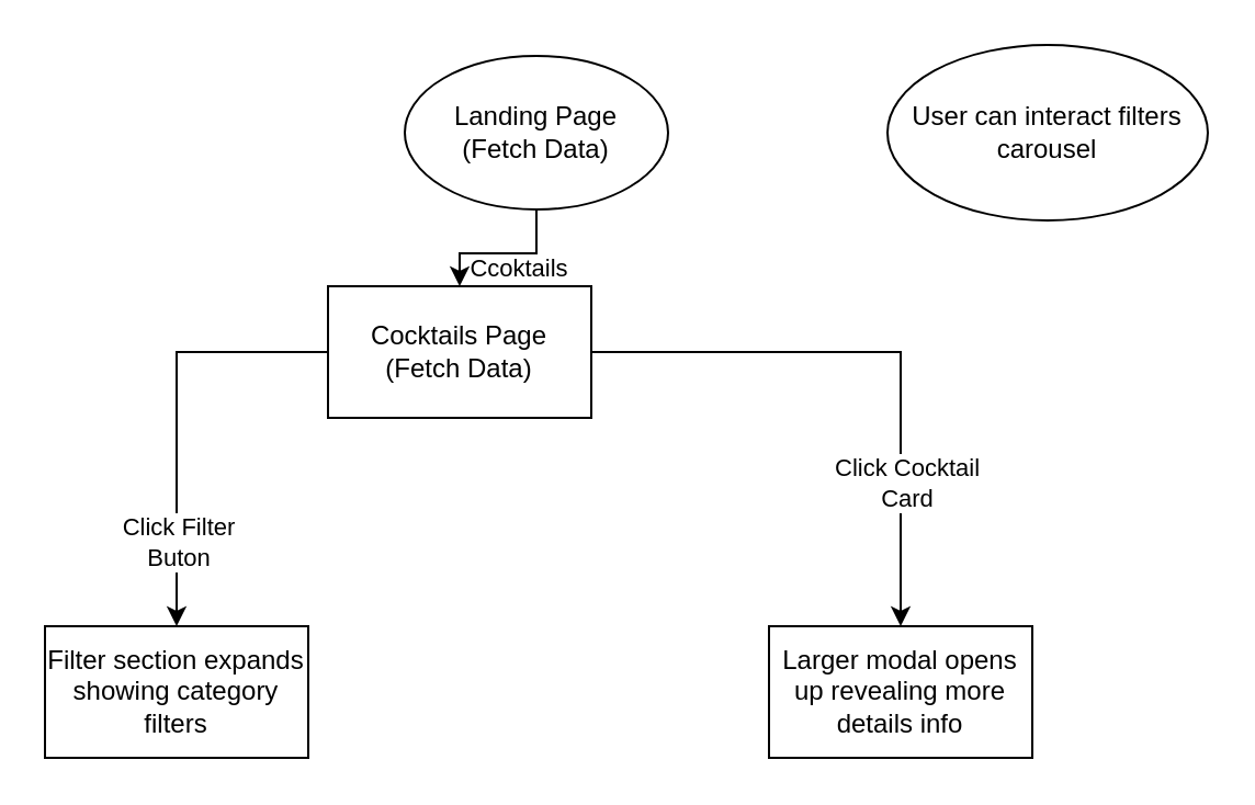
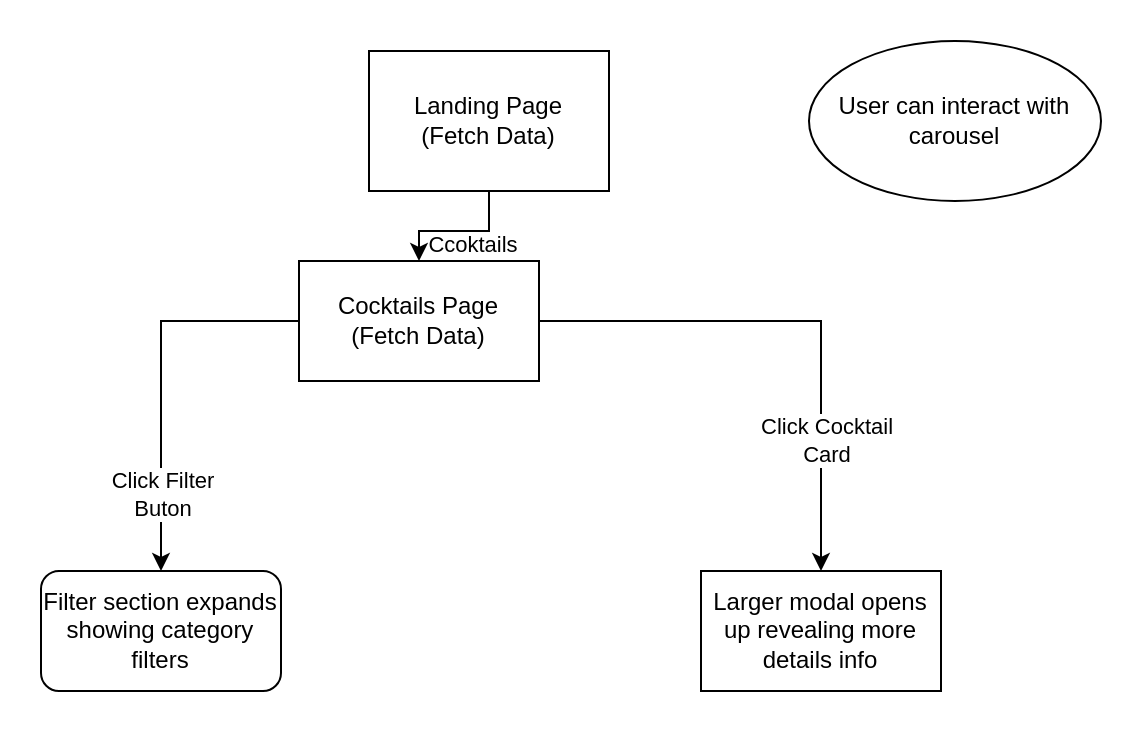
- <mxCell id="4" value="Landing Page&lt;br&gt;(Fetch Data)" style="ellipse;whiteSpace=wrap;html=1;" vertex="1" parent="1"><mxGeometry x="184" y="25" width="120" height="70" as="geometry" /></mxCell>
+ <mxCell id="4" value="Landing Page&lt;br&gt;(Fetch Data)" style="rounded=0;whiteSpace=wrap;html=1;" vertex="1" parent="1"><mxGeometry x="184" y="25" width="120" height="70" as="geometry" /></mxCell>
- <mxCell id="5" value="User can interact filters carousel" style="ellipse;whiteSpace=wrap;html=1;rounded=0;" vertex="1" parent="1"><mxGeometry x="404" y="20" width="146" height="80" as="geometry" /></mxCell>
+ <mxCell id="5" value="User can interact with carousel" style="ellipse;whiteSpace=wrap;html=1;rounded=0;" vertex="1" parent="1"><mxGeometry x="404" y="20" width="146" height="80" as="geometry" /></mxCell>
- <mxCell id="11" value="Filter section expands showing category filters" style="whiteSpace=wrap;html=1;rounded=0;" vertex="1" parent="1"><mxGeometry x="20" y="285" width="120" height="60" as="geometry" /></mxCell>
+ <mxCell id="11" value="Filter section expands showing category filters" style="whiteSpace=wrap;html=1;rounded=1;" vertex="1" parent="1"><mxGeometry x="20" y="285" width="120" height="60" as="geometry" /></mxCell>
